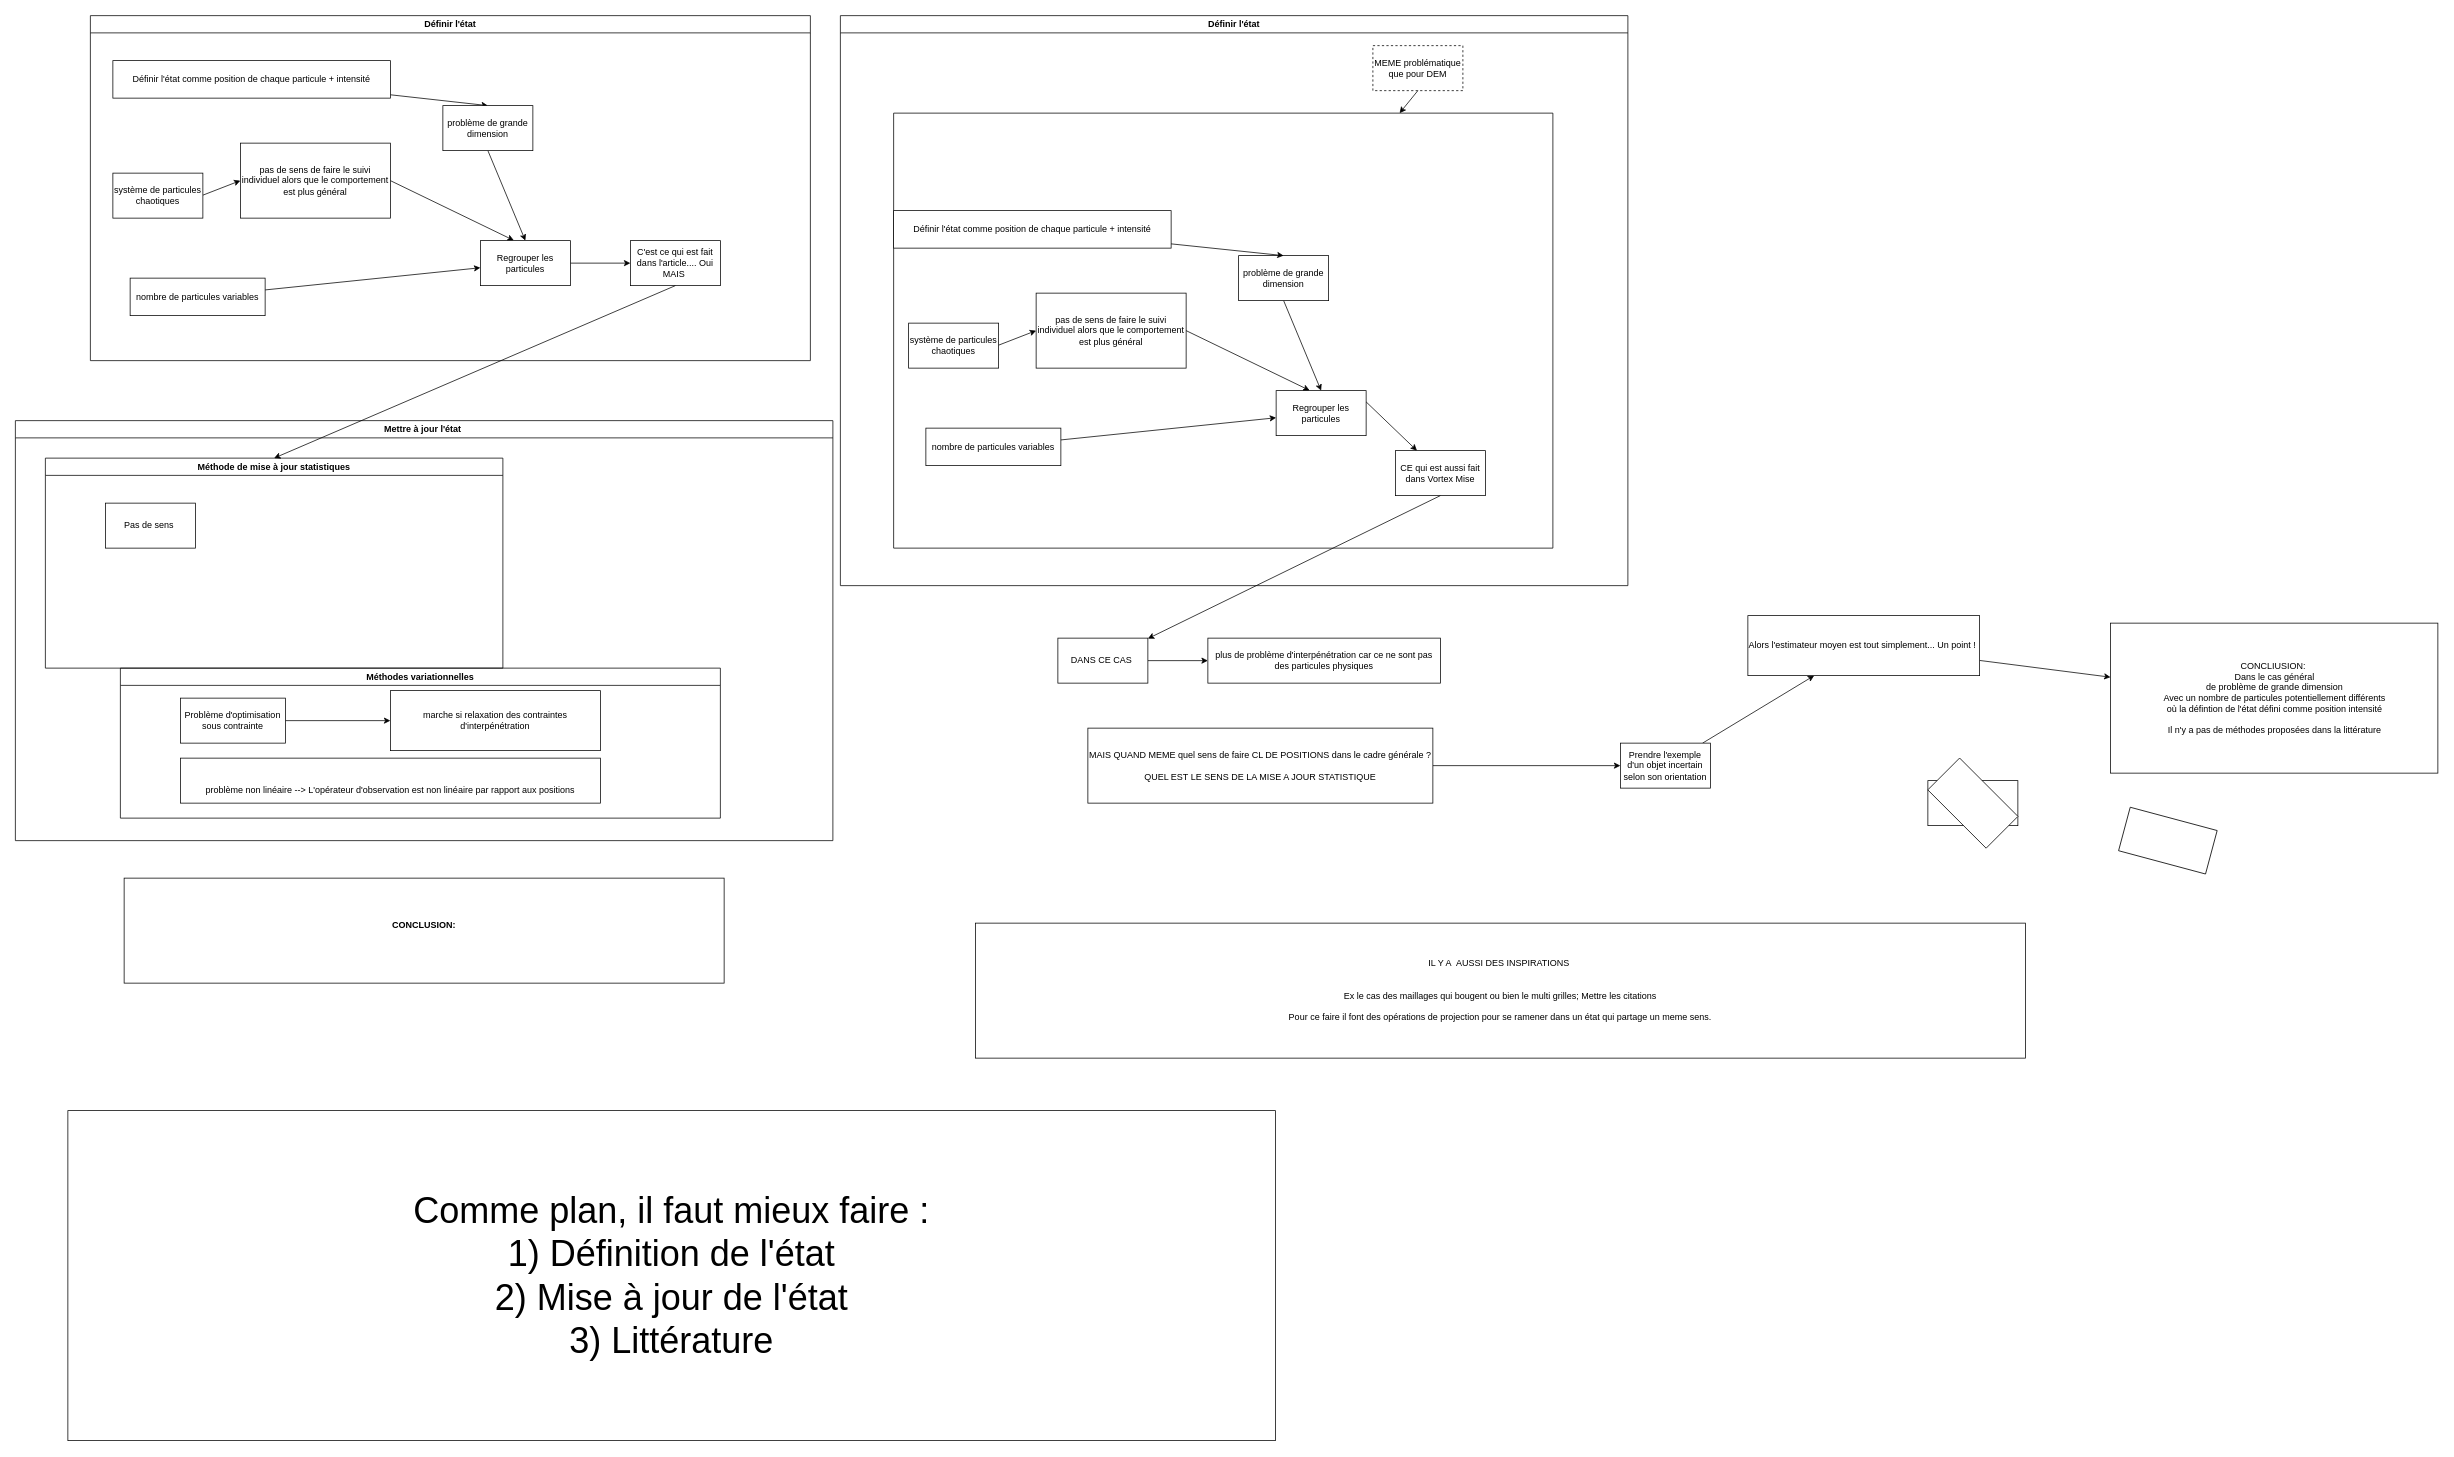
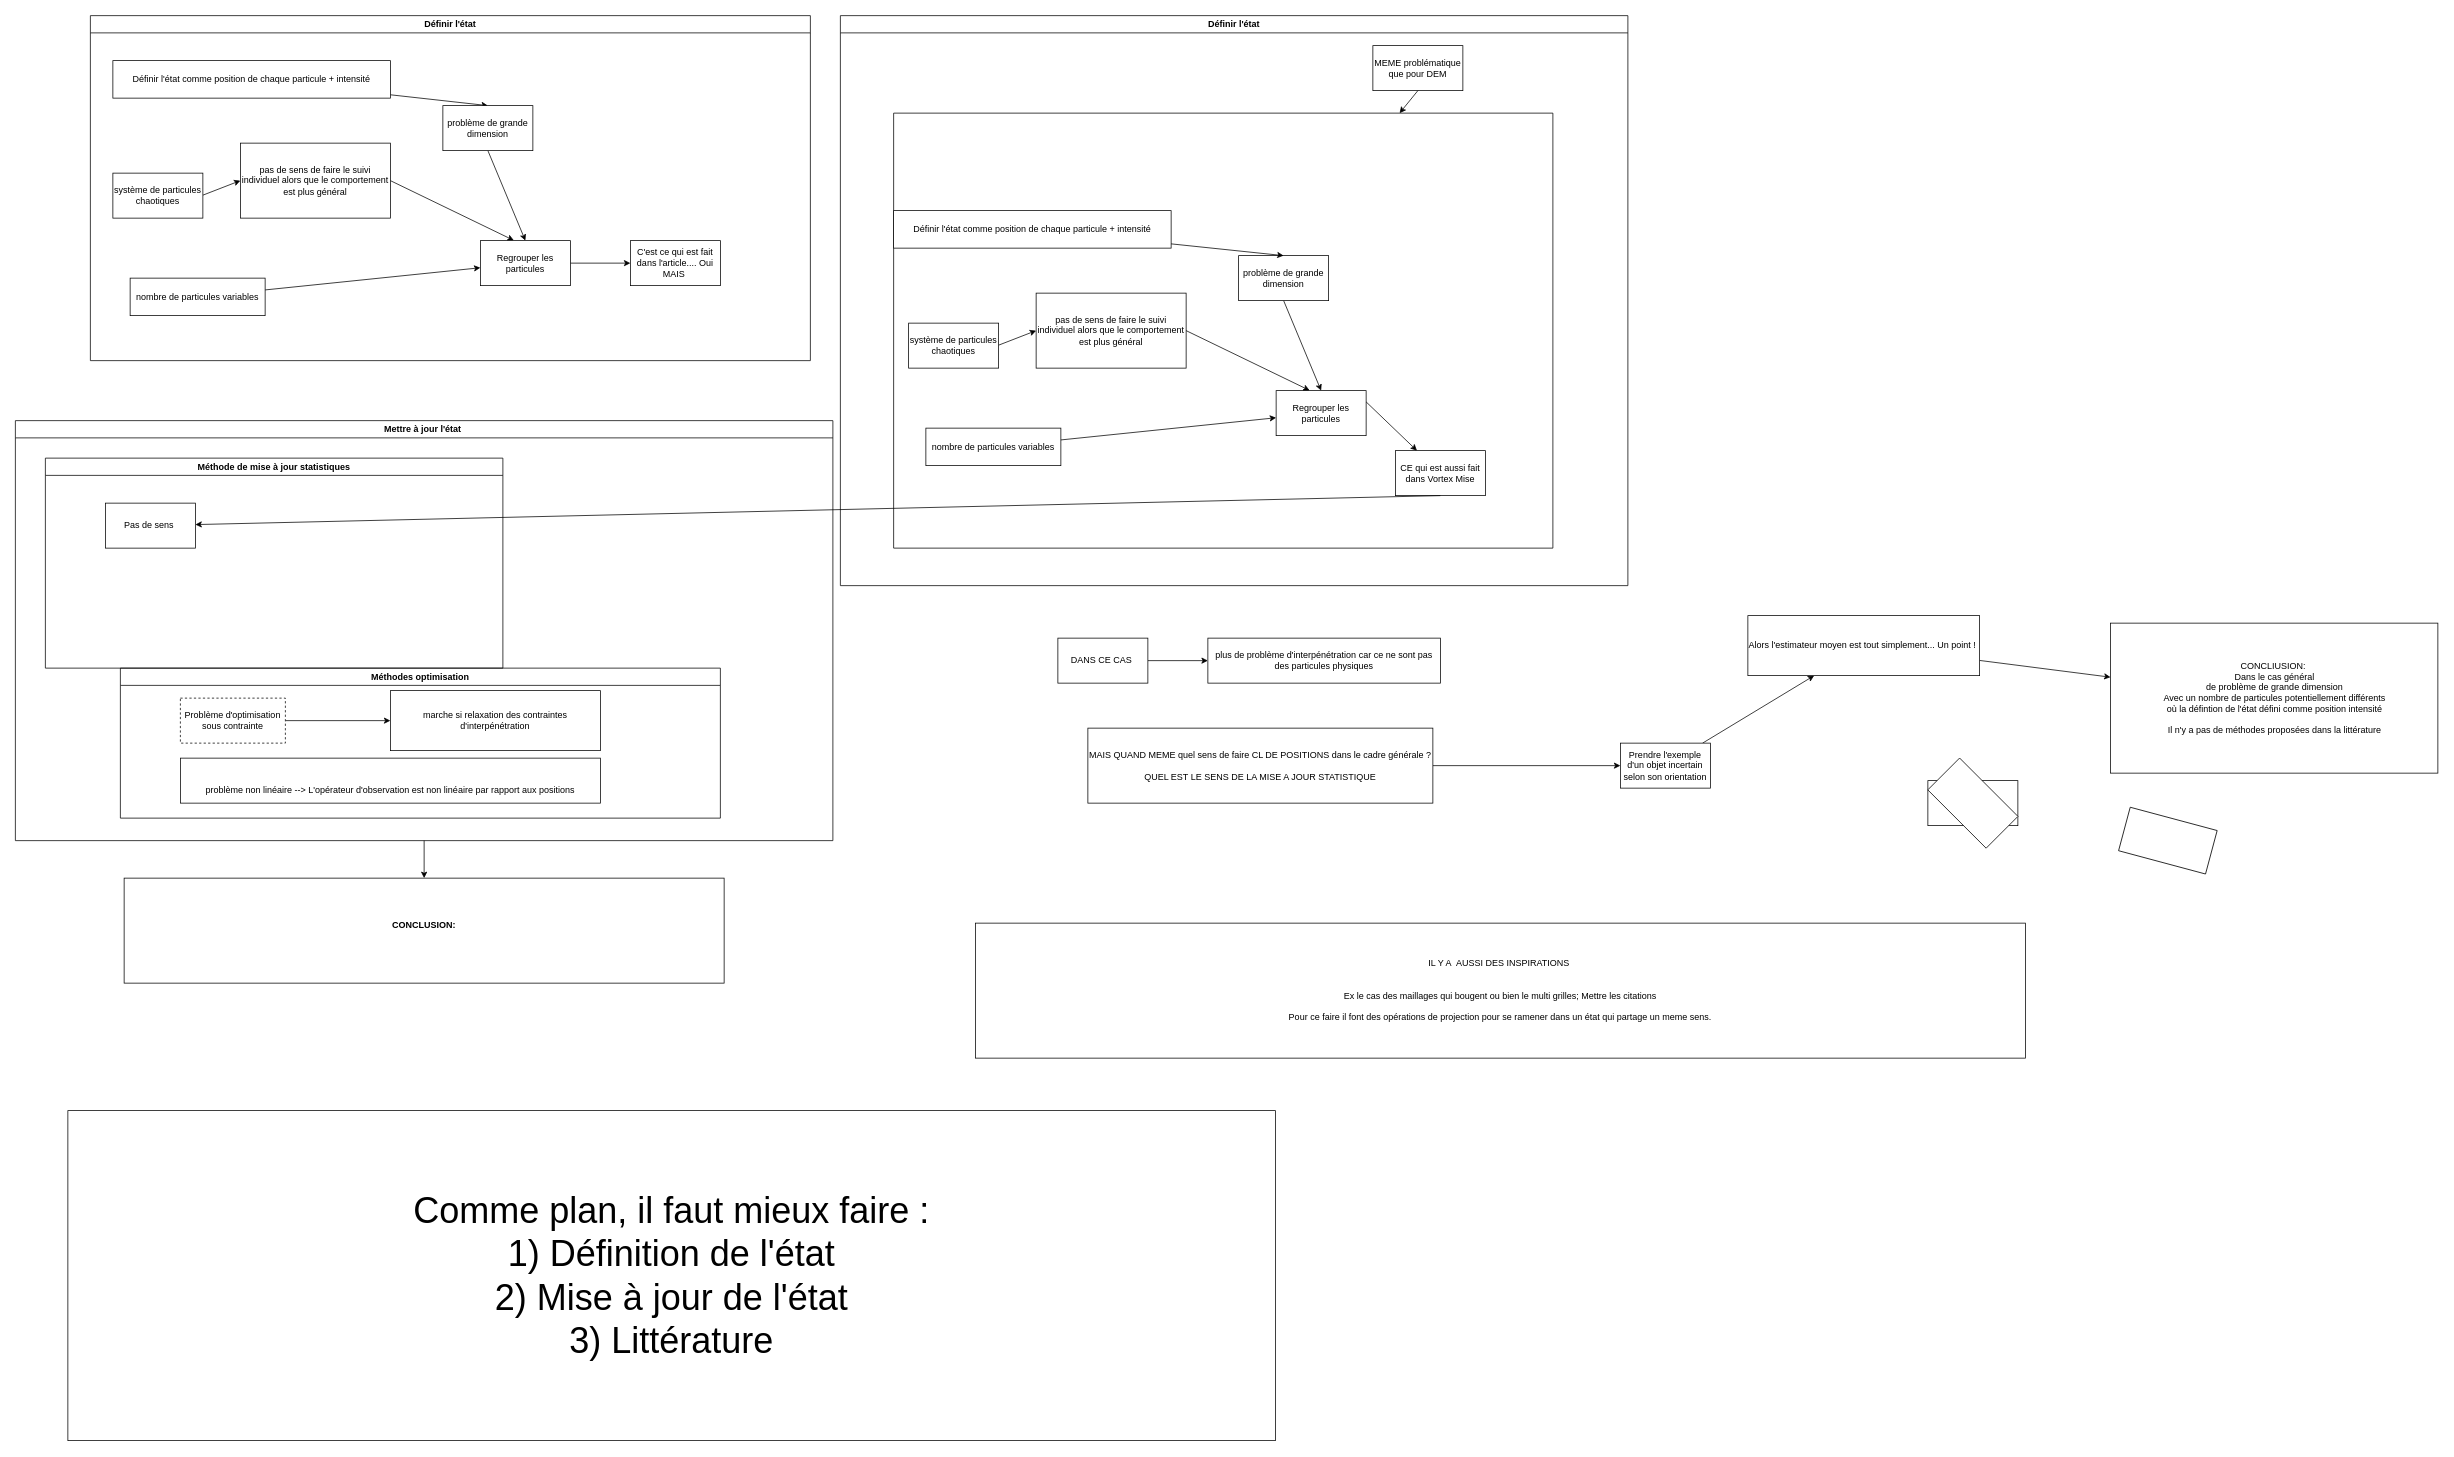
- <mxCell id="27" value="MEME problématique que pour DEM" style="rounded=0;whiteSpace=wrap;html=1;dashed=1;" parent="26" vertex="1"><mxGeometry x="710" y="40" width="120" height="60" as="geometry" /></mxCell>
+ <mxCell id="27" value="MEME problématique que pour DEM" style="rounded=0;whiteSpace=wrap;html=1;" parent="26" vertex="1"><mxGeometry x="710" y="40" width="120" height="60" as="geometry" /></mxCell>
- <mxCell id="25" value="" style="endArrow=classic;html=1;exitX=0.5;exitY=1;exitDx=0;exitDy=0;entryX=0.5;entryY=0;entryDx=0;entryDy=0;" parent="1" source="15" target="23" edge="1"><mxGeometry width="50" height="50" relative="1" as="geometry"><mxPoint x="320" y="680" as="sourcePoint" /><mxPoint x="370" y="630" as="targetPoint" /></mxGeometry></mxCell>
- <mxCell id="43" value="" style="endArrow=classic;html=1;exitX=0.5;exitY=1;exitDx=0;exitDy=0;" parent="1" source="41" target="45" edge="1"><mxGeometry width="50" height="50" relative="1" as="geometry"><mxPoint x="1380" y="550" as="sourcePoint" /><mxPoint x="1470" y="880" as="targetPoint" /></mxGeometry></mxCell>
+ <mxCell id="43" value="" style="endArrow=classic;html=1;exitX=0.5;exitY=1;exitDx=0;exitDy=0;" parent="1" source="41" target="24" edge="1"><mxGeometry width="50" height="50" relative="1" as="geometry"><mxPoint x="1380" y="550" as="sourcePoint" /><mxPoint x="1470" y="880" as="targetPoint" /></mxGeometry></mxCell>
- <mxCell id="18" value="Méthodes variationnelles" style="swimlane;whiteSpace=wrap;html=1;startSize=23;" parent="17" vertex="1"><mxGeometry x="140" y="330" width="800" height="200" as="geometry" /></mxCell>
+ <mxCell id="18" value="Méthodes optimisation" style="swimlane;whiteSpace=wrap;html=1;startSize=23;" parent="17" vertex="1"><mxGeometry x="140" y="330" width="800" height="200" as="geometry" /></mxCell>
- <mxCell id="20" value="Problème d'optimisation sous contrainte" style="rounded=0;whiteSpace=wrap;html=1;" parent="18" vertex="1"><mxGeometry x="80" y="40" width="140" height="60" as="geometry" /></mxCell>
+ <mxCell id="20" value="Problème d'optimisation sous contrainte" style="rounded=0;whiteSpace=wrap;html=1;dashed=1;" parent="18" vertex="1"><mxGeometry x="80" y="40" width="140" height="60" as="geometry" /></mxCell>
+ <mxCell id="16" value="" style="edgeStyle=none;html=1;" parent="1" source="17" target="54" edge="1"><mxGeometry relative="1" as="geometry" /></mxCell>
